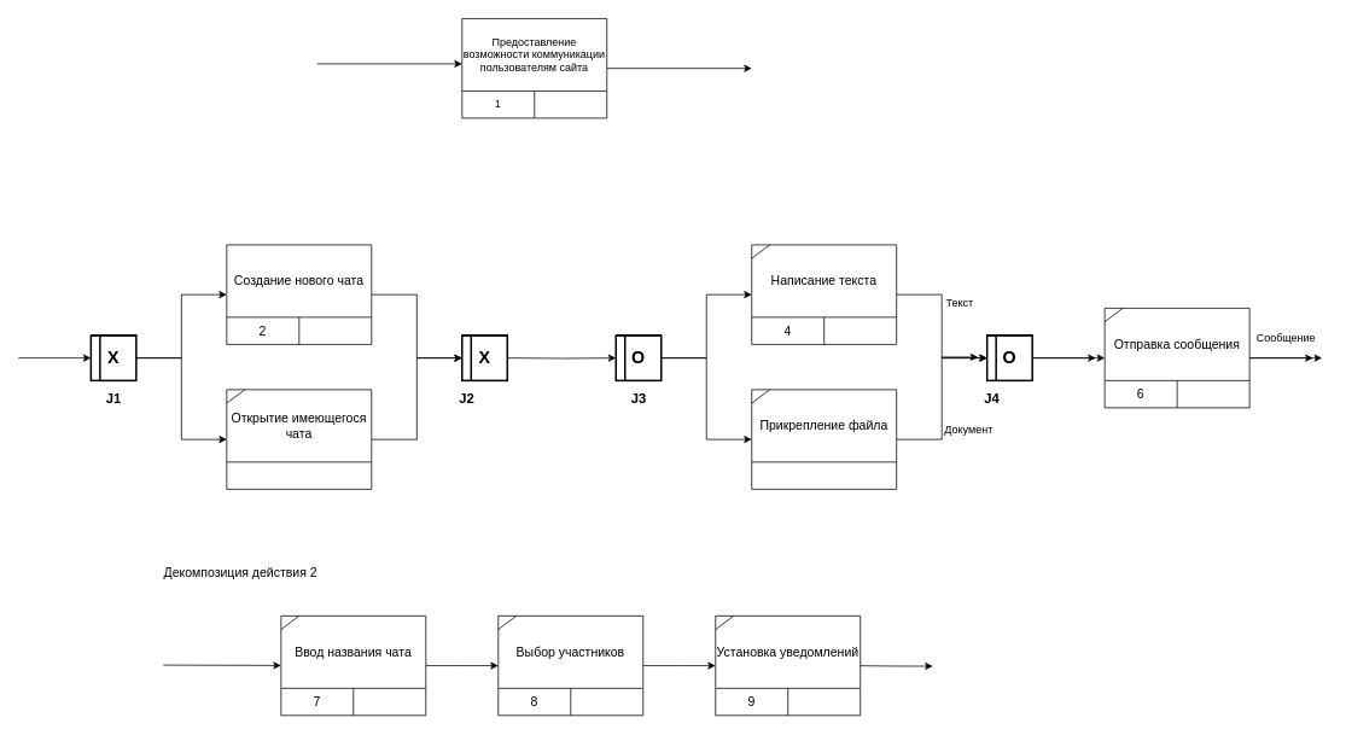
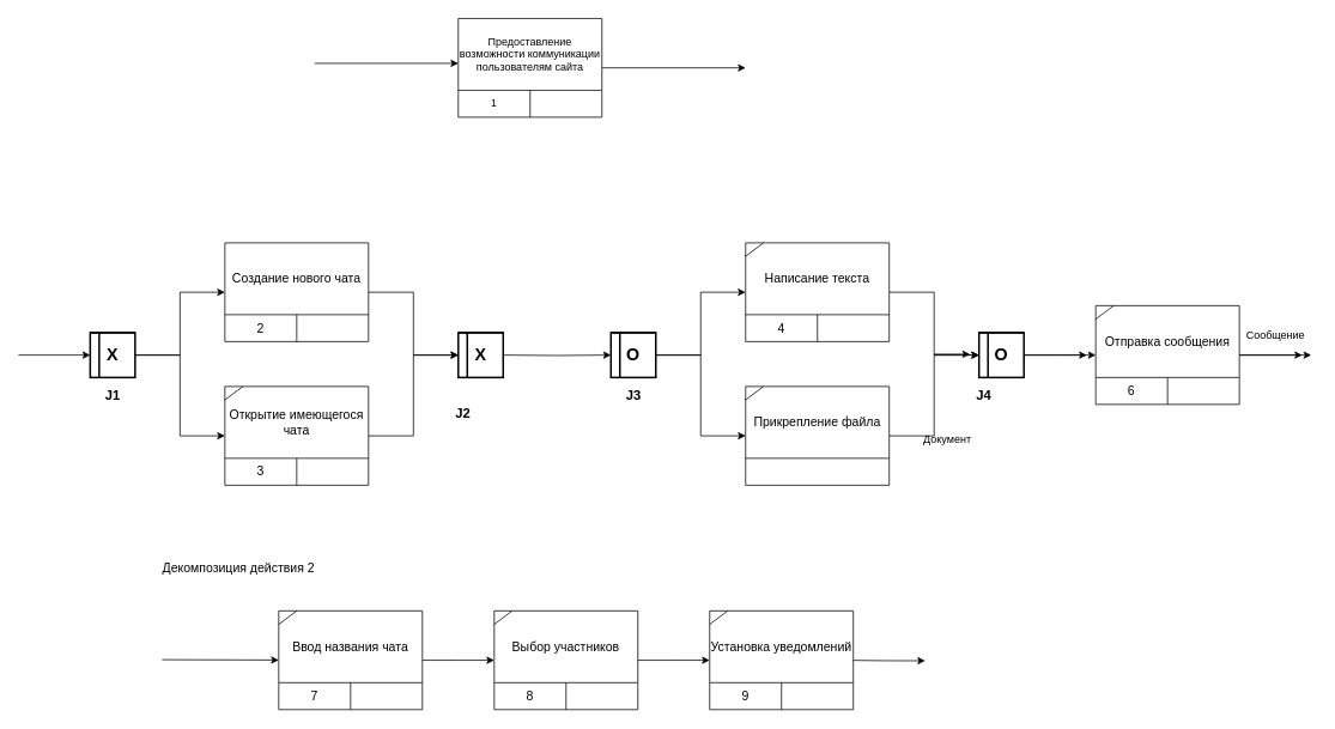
- <mxCell id="72" value="Текст" style="text;html=1;strokeColor=none;fillColor=none;align=center;verticalAlign=middle;whiteSpace=wrap;rounded=0;" vertex="1" parent="1"><mxGeometry x="1030" y="320" width="60" height="30" as="geometry" /></mxCell>
- <mxCell id="38" value="&lt;font style=&quot;font-size: 15px&quot;&gt;&lt;b&gt;J2&lt;/b&gt;&lt;/font&gt;" style="text;html=1;resizable=0;autosize=1;align=center;verticalAlign=middle;points=[];fillColor=none;strokeColor=none;rounded=0;" parent="1" vertex="1"><mxGeometry x="500" y="430" width="30" height="20" as="geometry" /></mxCell>
+ <mxCell id="38" value="&lt;font style=&quot;font-size: 15px&quot;&gt;&lt;b&gt;J2&lt;/b&gt;&lt;/font&gt;" style="text;html=1;resizable=0;autosize=1;align=center;verticalAlign=middle;points=[];fillColor=none;strokeColor=none;rounded=0;" parent="1" vertex="1"><mxGeometry x="500" y="450" width="30" height="20" as="geometry" /></mxCell>
- <mxCell id="73" value="Документ" style="text;html=1;strokeColor=none;fillColor=none;align=center;verticalAlign=middle;whiteSpace=wrap;rounded=0;" vertex="1" parent="1"><mxGeometry x="1040" y="460" width="60" height="30" as="geometry" /></mxCell>
+ <mxCell id="73" value="Документ" style="text;html=1;strokeColor=none;fillColor=none;align=center;verticalAlign=middle;whiteSpace=wrap;rounded=0;" vertex="1" parent="1"><mxGeometry x="1025" y="475" width="60" height="30" as="geometry" /></mxCell>
+ <mxCell id="21" value="&lt;font style=&quot;font-size: 14px;&quot;&gt;3&lt;/font&gt;" style="shape=partialRectangle;html=1;whiteSpace=wrap;connectable=0;overflow=hidden;fillColor=none;top=0;left=0;bottom=0;right=0;" parent="20" vertex="1"><mxGeometry width="80" height="30" as="geometry"><mxRectangle width="80" height="30" as="alternateBounds" /></mxGeometry></mxCell>
